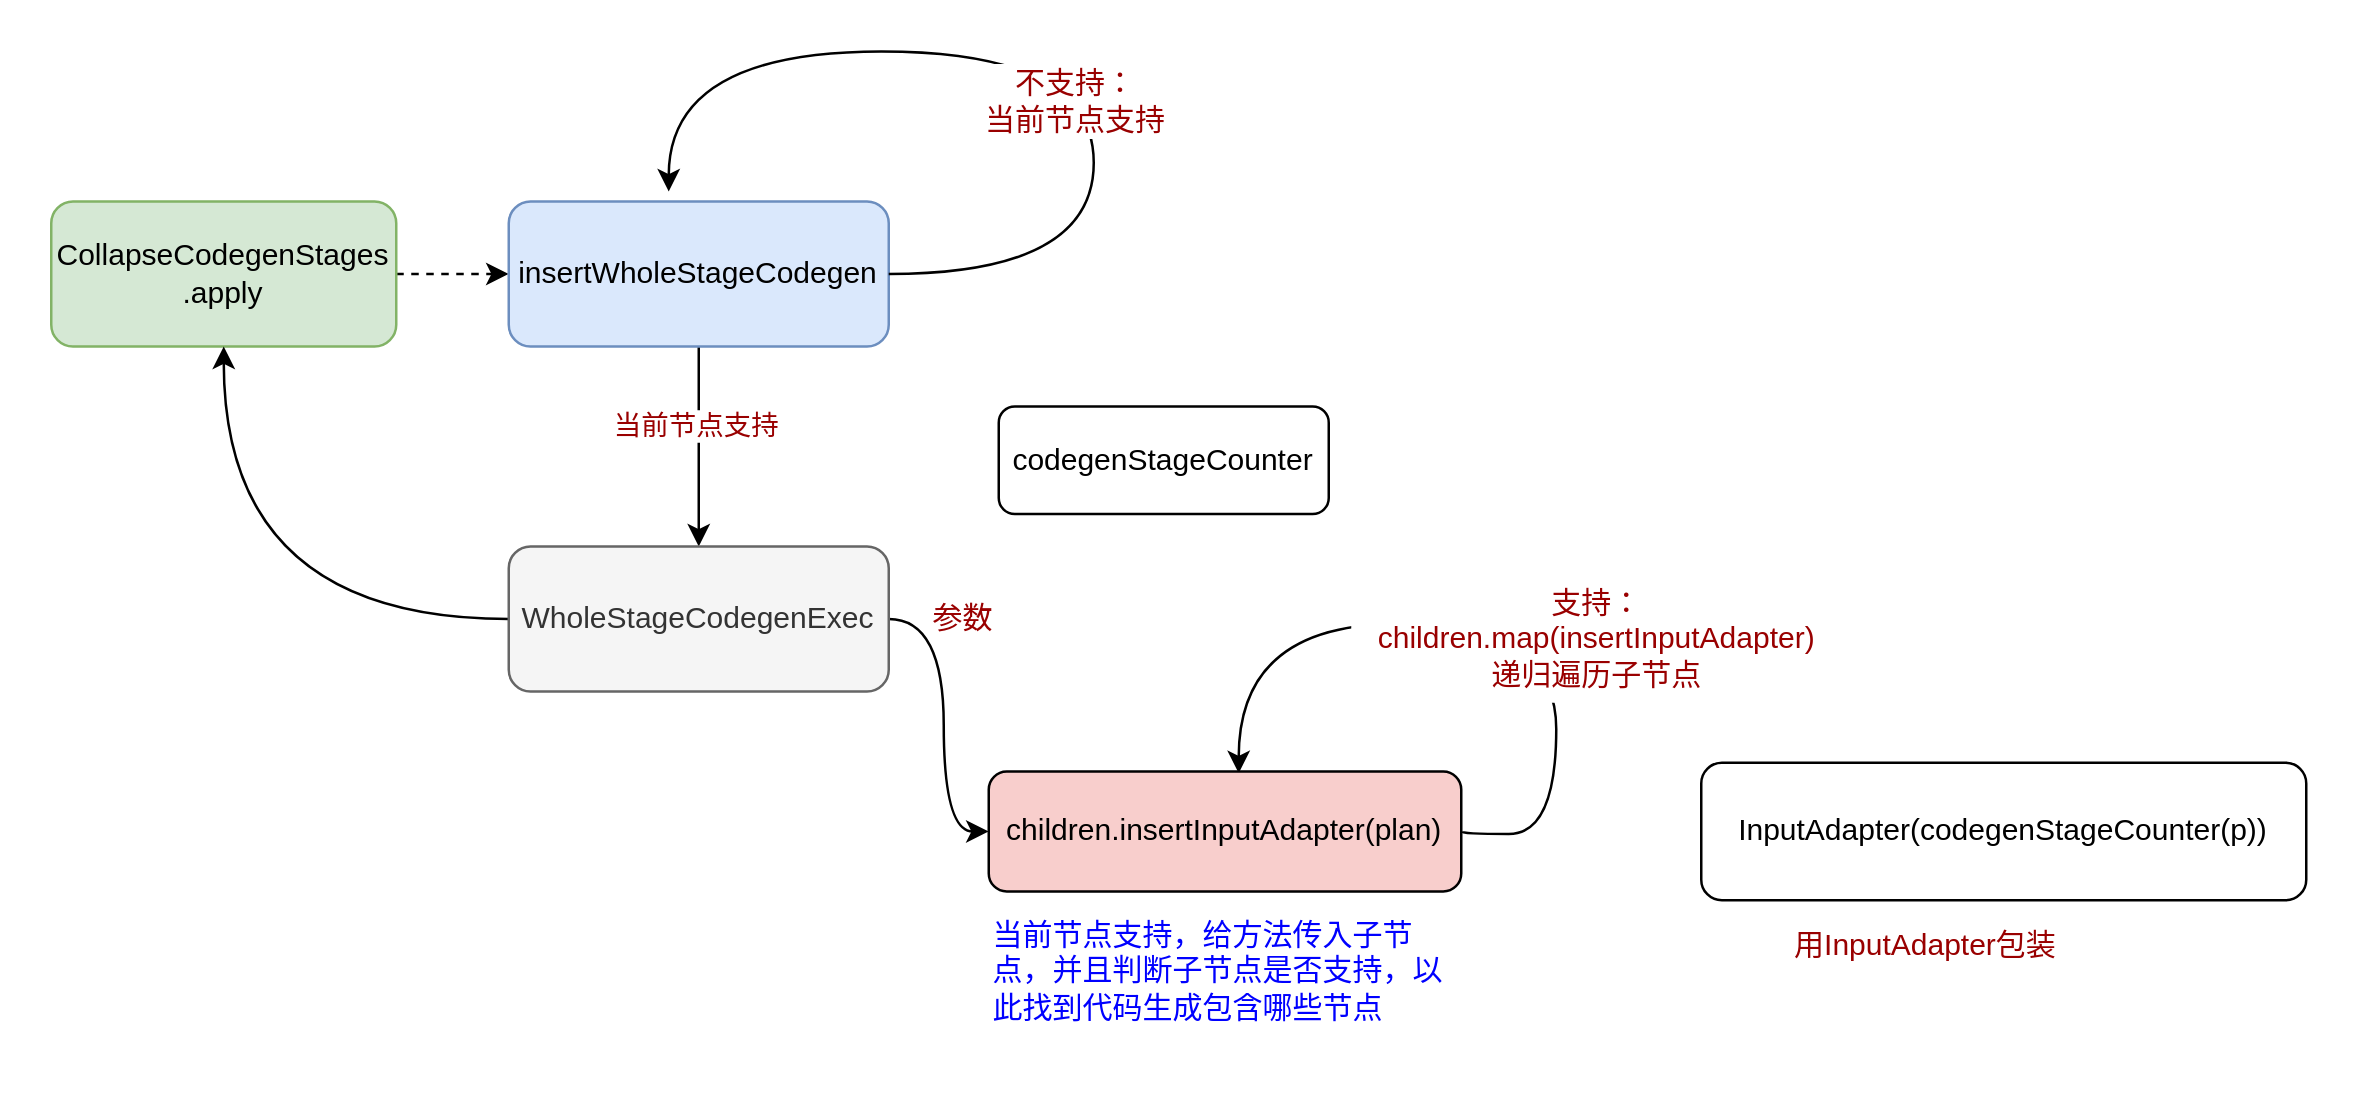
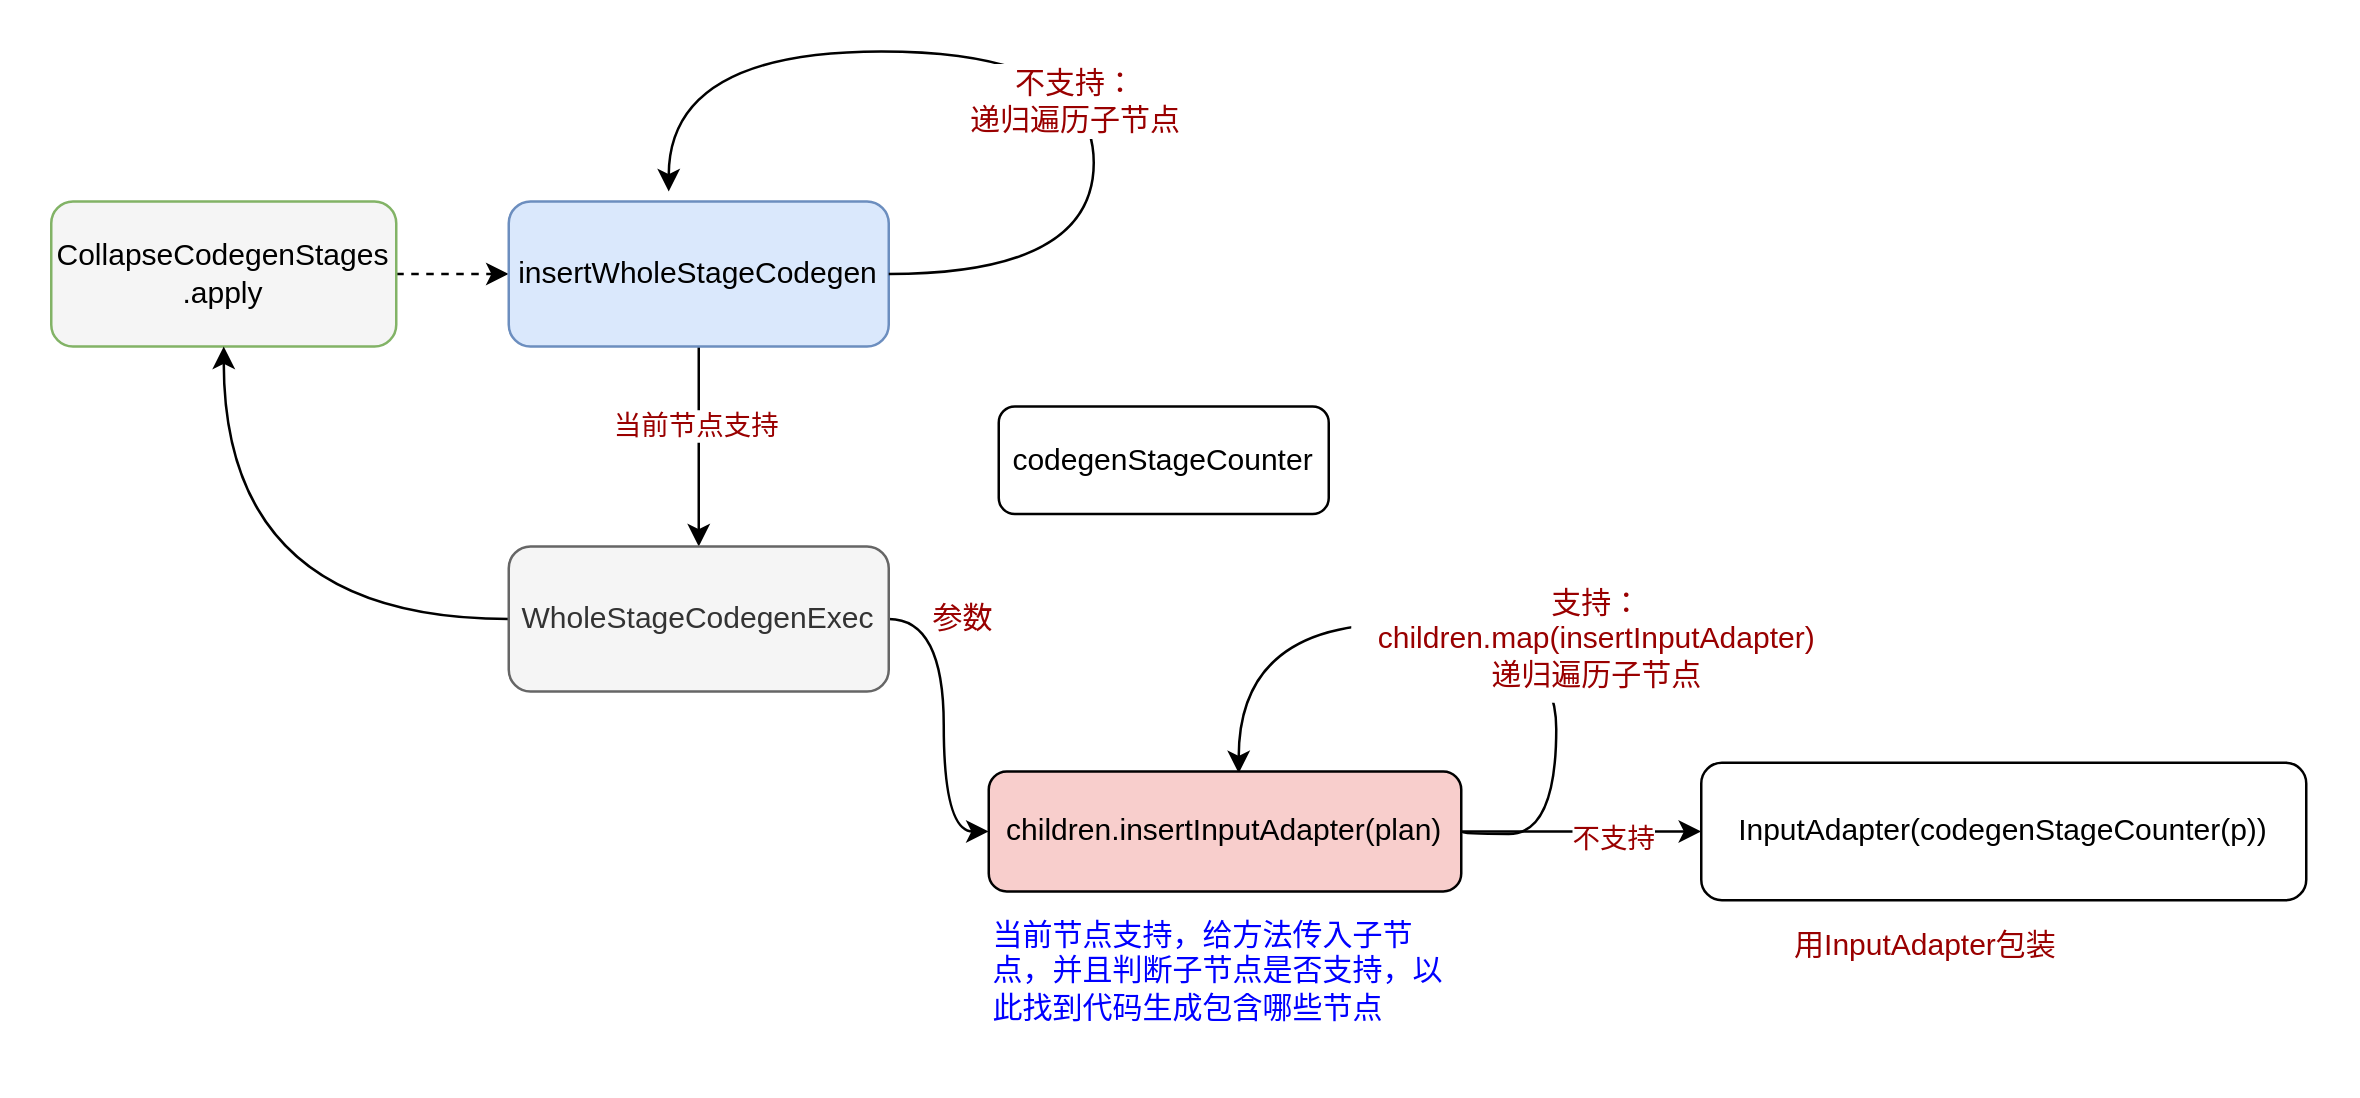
- <mxCell id="17" value="不支持：&lt;br&gt;当前节点支持" style="text;html=1;strokeColor=none;fillColor=default;align=center;verticalAlign=middle;whiteSpace=wrap;rounded=0;fontColor=#990000;fontStyle=0" vertex="1" parent="1"><mxGeometry x="386" y="25" width="88" height="30" as="geometry" /></mxCell>
+ <mxCell id="17" value="不支持：&lt;br&gt;递归遍历子节点" style="text;html=1;strokeColor=none;fillColor=default;align=center;verticalAlign=middle;whiteSpace=wrap;rounded=0;fontColor=#990000;fontStyle=0" vertex="1" parent="1"><mxGeometry x="386" y="25" width="88" height="30" as="geometry" /></mxCell>
- <mxCell id="3" value="CollapseCodegenStages&lt;br&gt;.apply" style="rounded=1;whiteSpace=wrap;html=1;fillColor=#d5e8d4;strokeColor=#82b366;" vertex="1" parent="1"><mxGeometry x="20" y="80" width="138" height="58" as="geometry" /></mxCell>
+ <mxCell id="3" value="CollapseCodegenStages&lt;br&gt;.apply" style="rounded=1;whiteSpace=wrap;html=1;fillColor=#f5f5f5;strokeColor=#82b366;" vertex="1" parent="1"><mxGeometry x="20" y="80" width="138" height="58" as="geometry" /></mxCell>
+ <mxCell id="11" style="rounded=0;orthogonalLoop=1;jettySize=auto;html=1;fontColor=#990000;entryX=0;entryY=0.5;entryDx=0;entryDy=0;edgeStyle=orthogonalEdgeStyle;" edge="1" parent="1" source="13" target="19"><mxGeometry relative="1" as="geometry"><mxPoint x="658.652" y="333" as="targetPoint" /></mxGeometry></mxCell>
+ <mxCell id="12" value="不支持" style="edgeLabel;html=1;align=center;verticalAlign=middle;resizable=0;points=[];fontColor=#990000;" vertex="1" connectable="0" parent="11"><mxGeometry x="0.24" y="-2" relative="1" as="geometry"><mxPoint as="offset" /></mxGeometry></mxCell>
